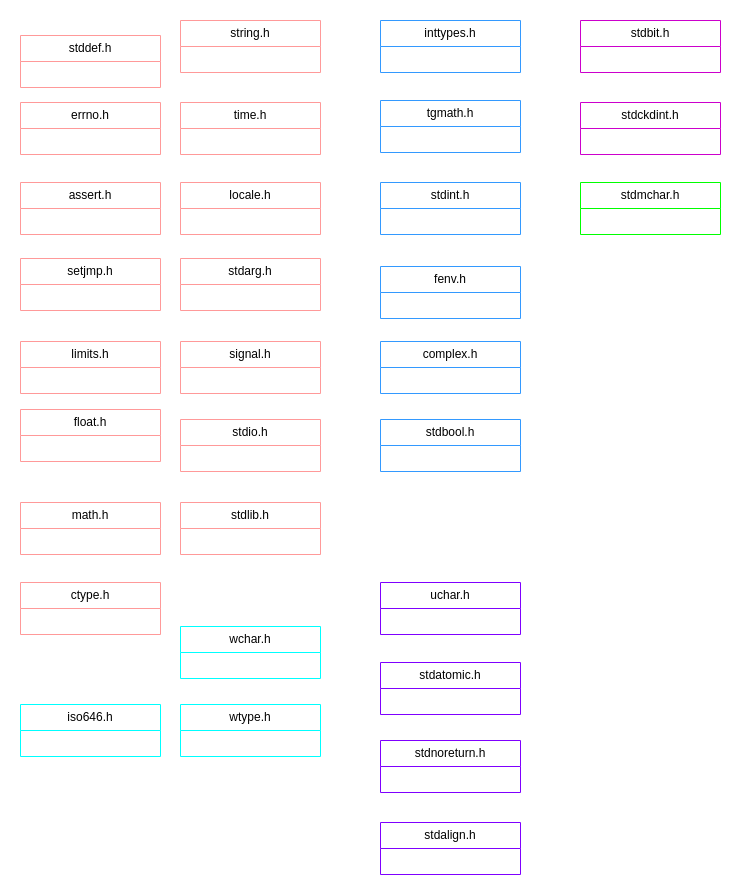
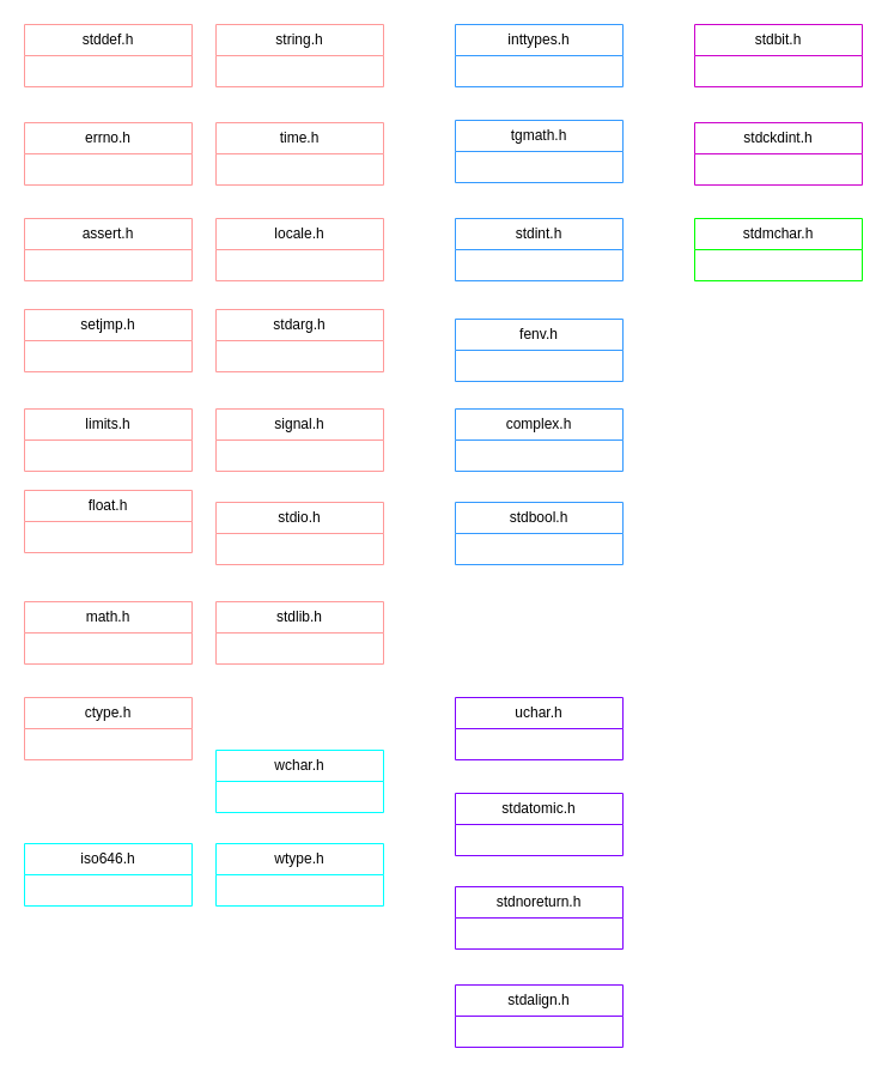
- <mxCell id="2" value="stddef.h" style="swimlane;fontStyle=0;childLayout=stackLayout;horizontal=1;startSize=26;fillColor=none;horizontalStack=0;resizeParent=1;resizeParentMax=0;resizeLast=0;collapsible=1;marginBottom=0;whiteSpace=wrap;html=1;strokeColor=#FF9999;" vertex="1" parent="1"><mxGeometry x="20" y="35" width="140" height="52" as="geometry"><mxRectangle x="90" y="140" width="80" height="30" as="alternateBounds" /></mxGeometry></mxCell>
+ <mxCell id="2" value="stddef.h" style="swimlane;fontStyle=0;childLayout=stackLayout;horizontal=1;startSize=26;fillColor=none;horizontalStack=0;resizeParent=1;resizeParentMax=0;resizeLast=0;collapsible=1;marginBottom=0;whiteSpace=wrap;html=1;strokeColor=#FF9999;" vertex="1" parent="1"><mxGeometry x="20" y="20" width="140" height="52" as="geometry"><mxRectangle x="90" y="140" width="80" height="30" as="alternateBounds" /></mxGeometry></mxCell>
